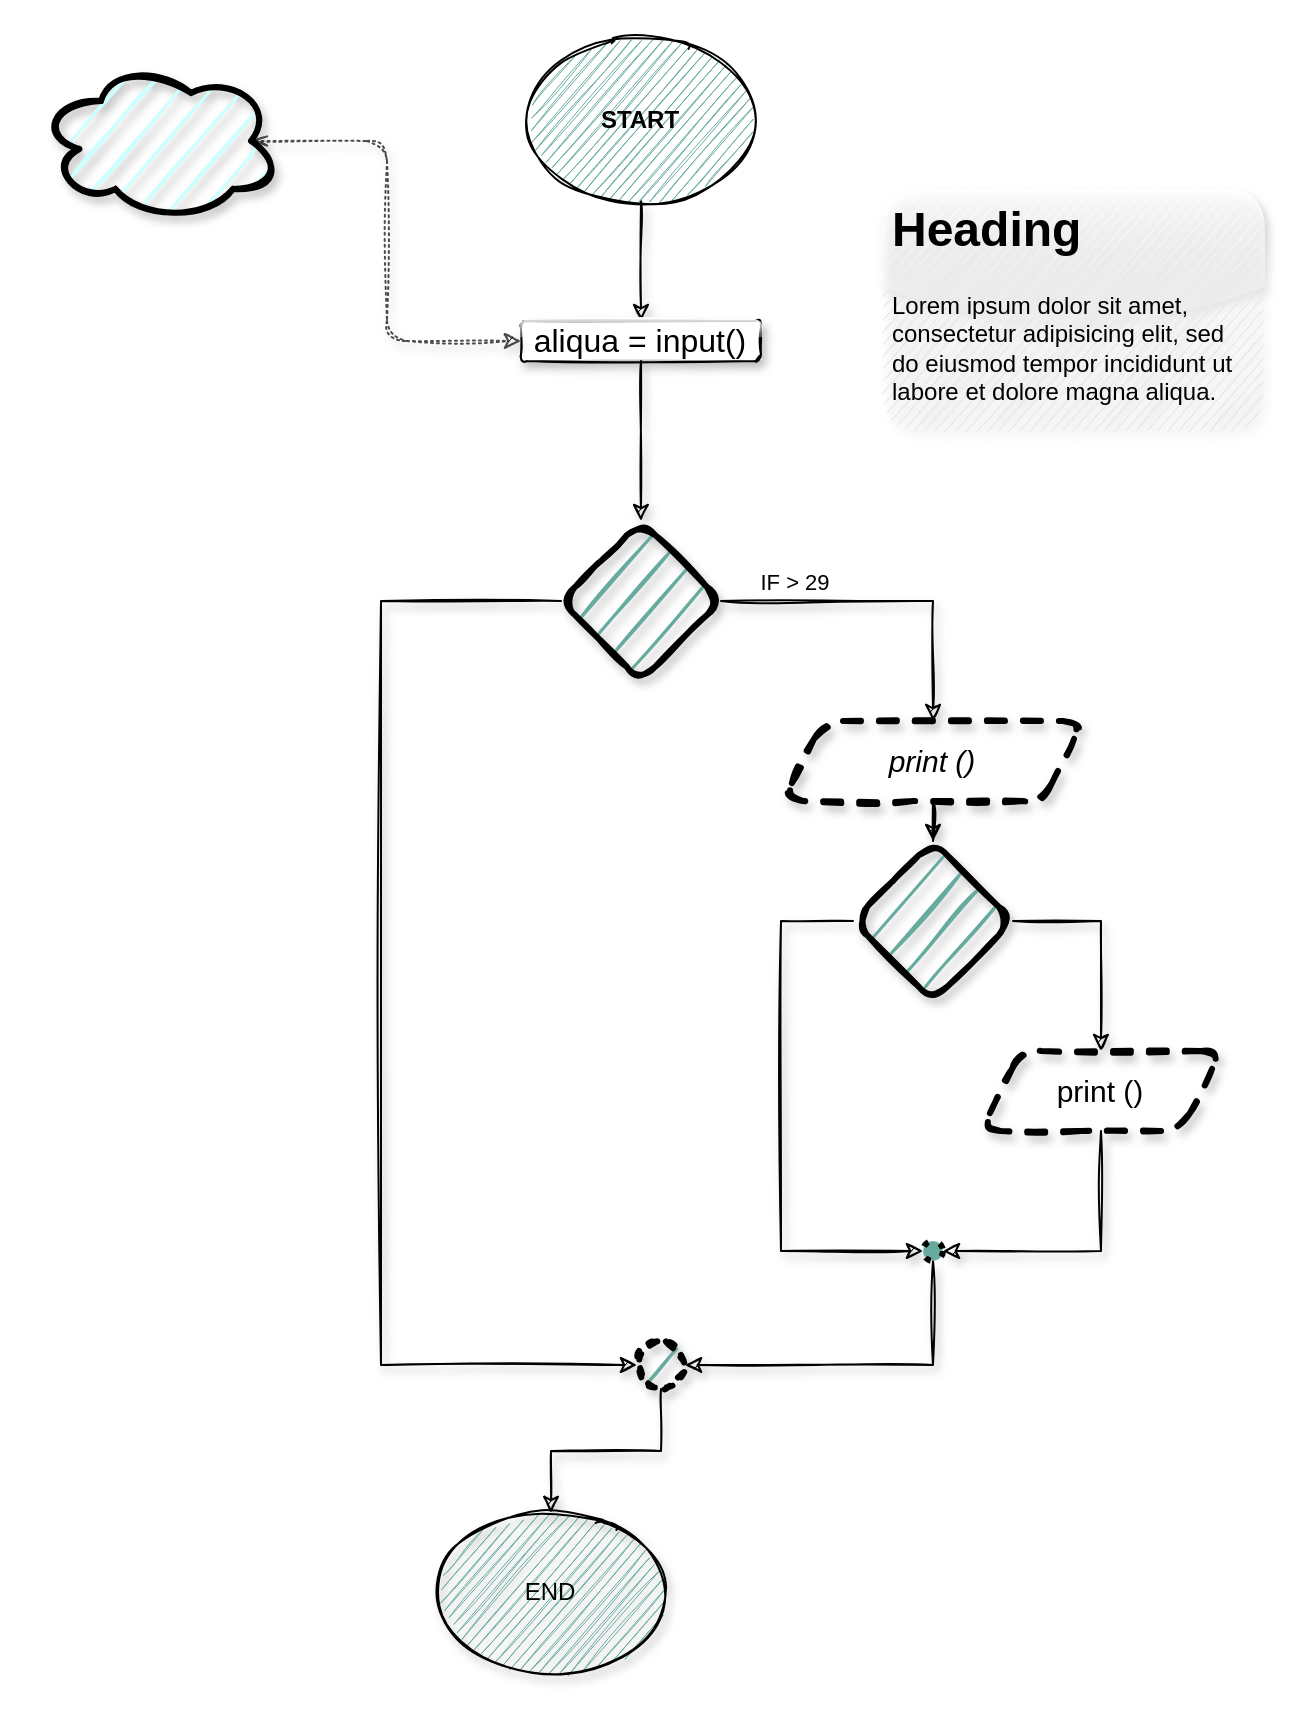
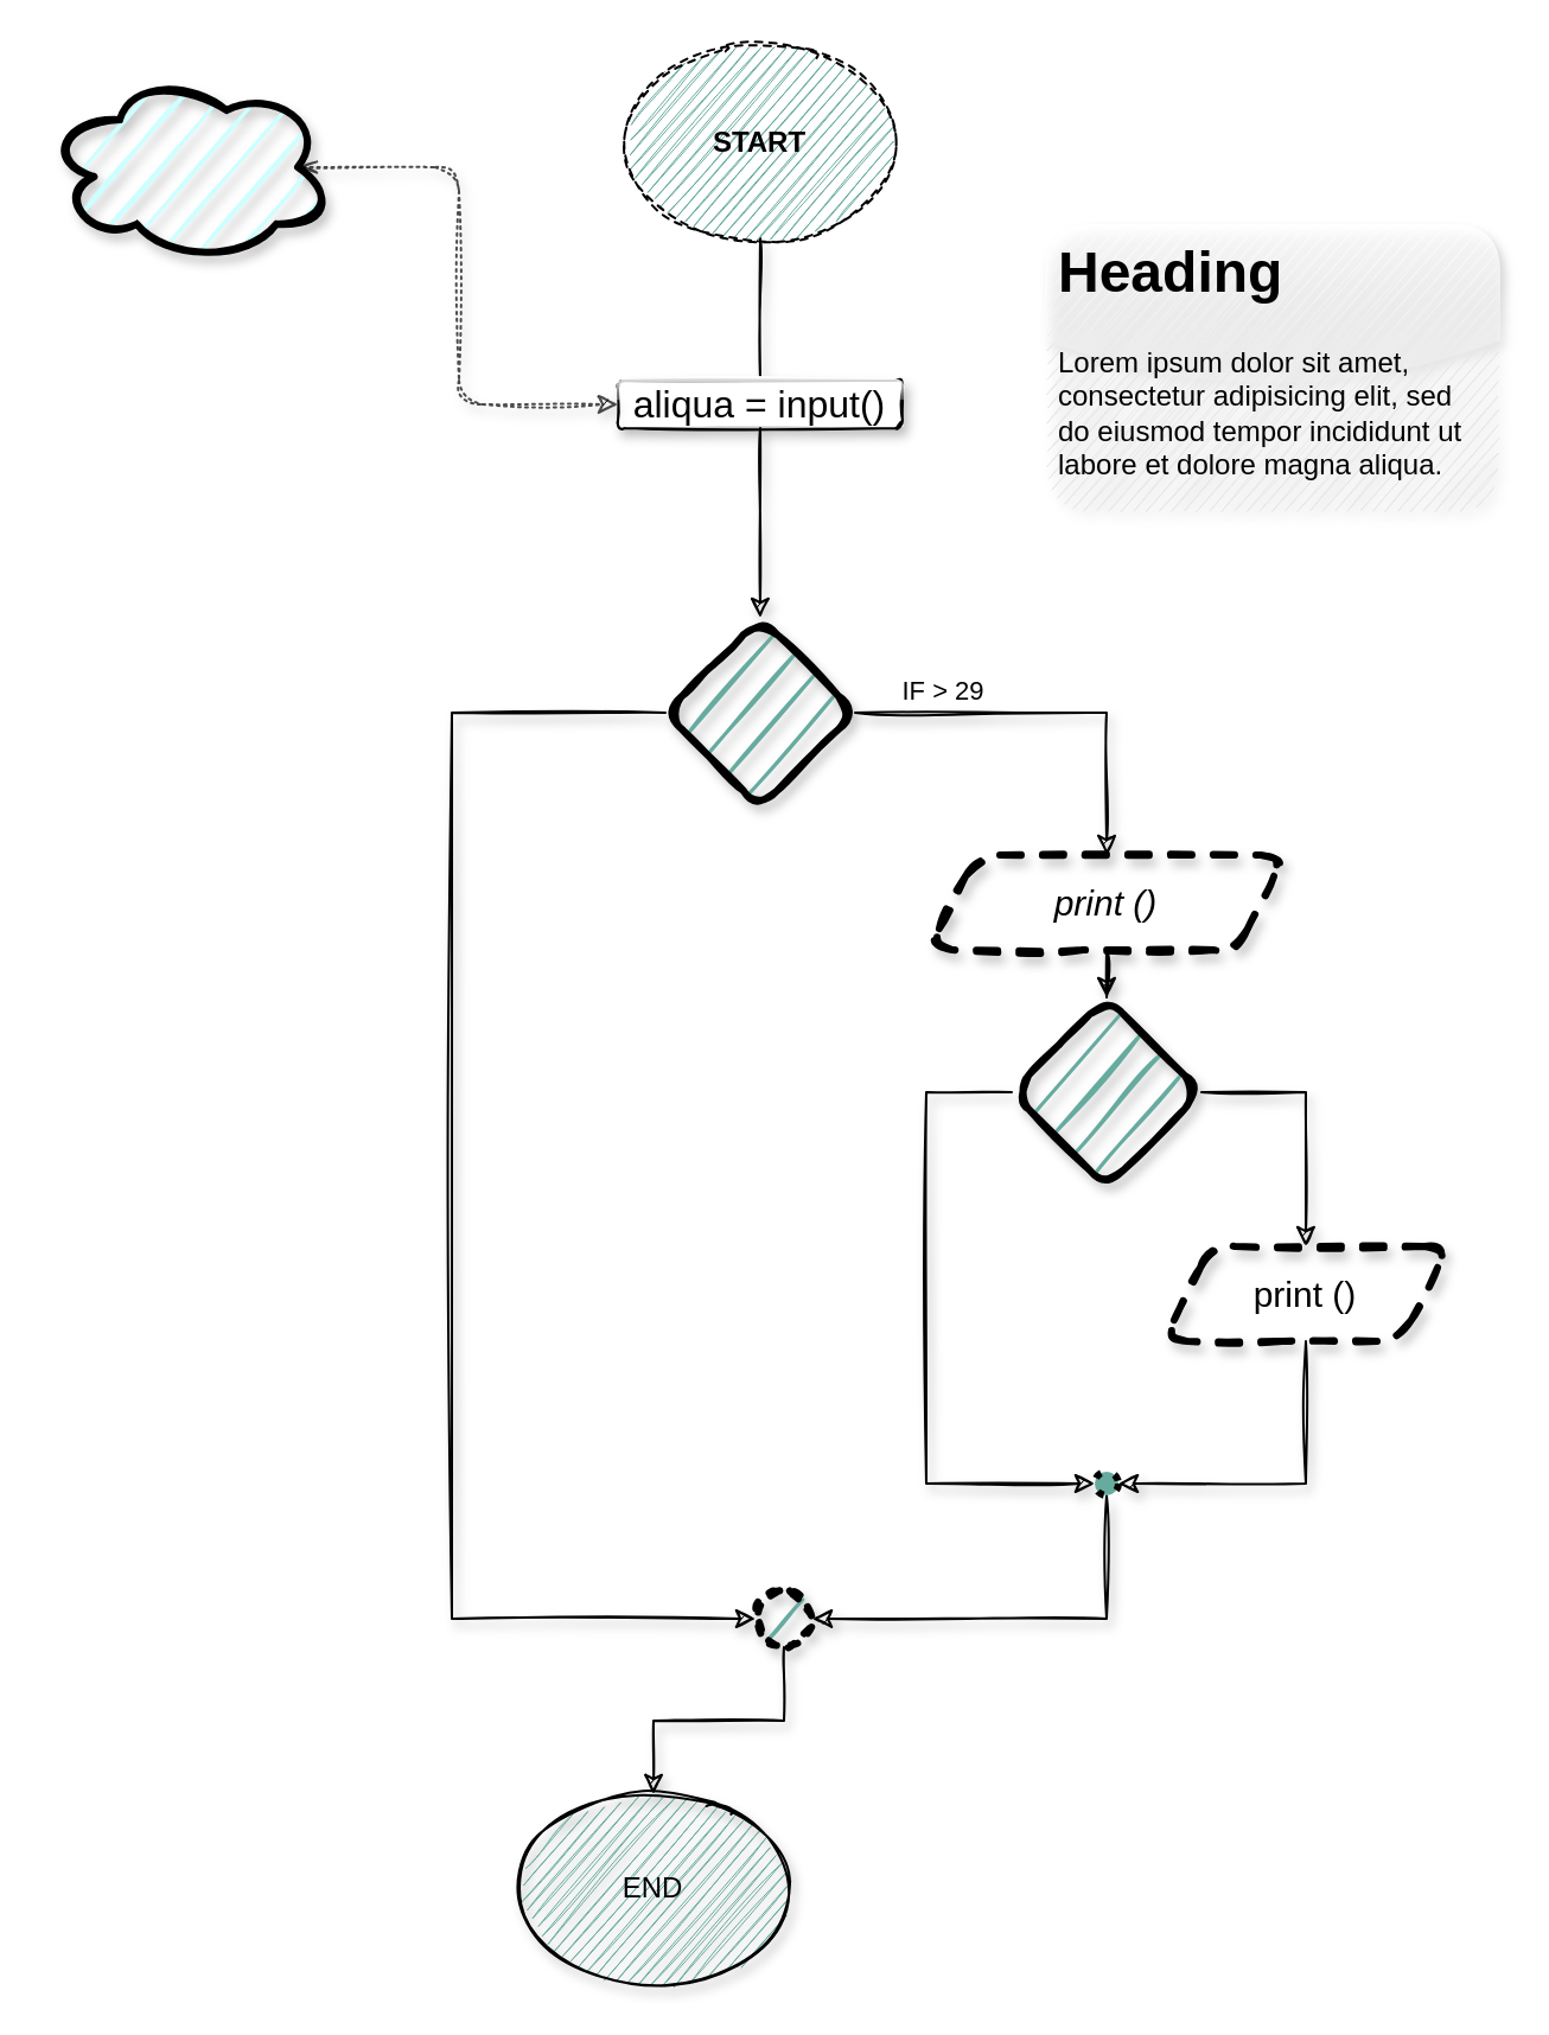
- <mxCell id="3" value="&lt;b&gt;START&lt;/b&gt;" style="ellipse;whiteSpace=wrap;html=1;sketch=1;fillColor=#67AB9F;" vertex="1" parent="1"><mxGeometry x="260" y="20" width="120" height="80" as="geometry" /></mxCell>
+ <mxCell id="3" value="&lt;b&gt;START&lt;/b&gt;" style="ellipse;whiteSpace=wrap;html=1;sketch=1;fillColor=#67AB9F;dashed=1;" vertex="1" parent="1"><mxGeometry x="260" y="20" width="120" height="80" as="geometry" /></mxCell>
- <mxCell id="2" value="" style="edgeStyle=orthogonalEdgeStyle;rounded=0;orthogonalLoop=1;jettySize=auto;html=1;shadow=1;sketch=1;" edge="1" parent="1" source="3" target="5"><mxGeometry relative="1" as="geometry" /></mxCell>
+ <mxCell id="2" value="" style="edgeStyle=orthogonalEdgeStyle;rounded=0;orthogonalLoop=1;jettySize=auto;html=1;shadow=1;sketch=1;endArrow=none;" edge="1" parent="1" source="3" target="5"><mxGeometry relative="1" as="geometry" /></mxCell>
